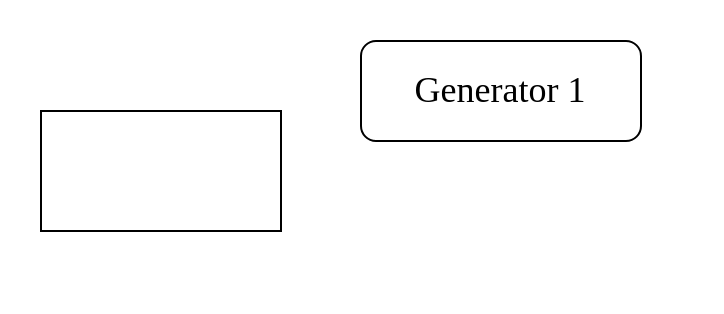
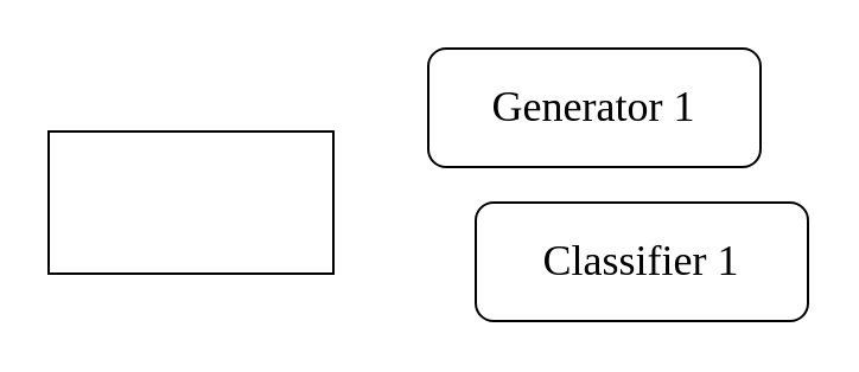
+ <mxCell id="3" value="&lt;font style=&quot;font-size: 18px;&quot; face=&quot;Times New Roman&quot;&gt;Classifier 1&lt;/font&gt;" style="rounded=1;whiteSpace=wrap;html=1;" vertex="1" parent="1"><mxGeometry x="200" y="85" width="140" height="50" as="geometry" /></mxCell>
